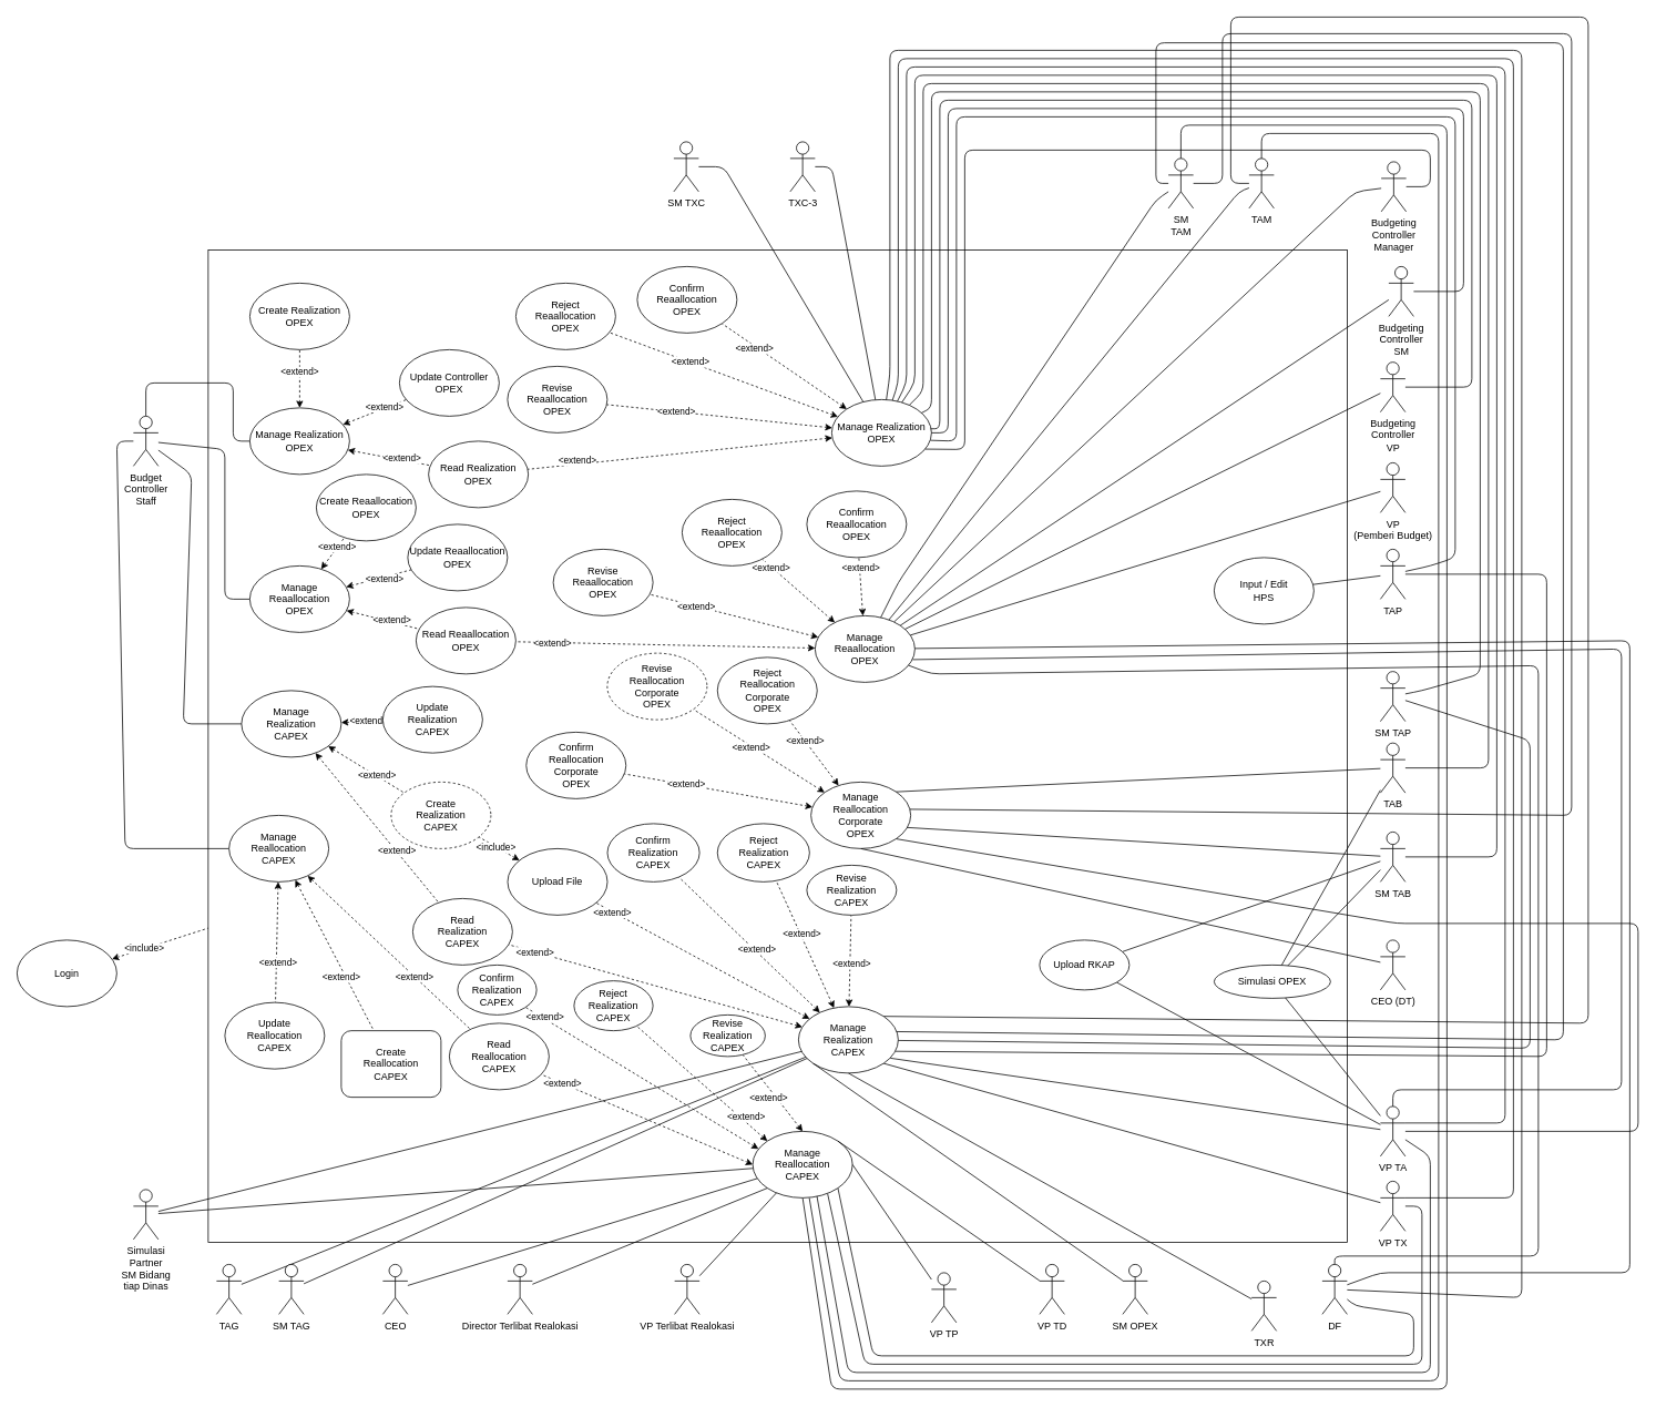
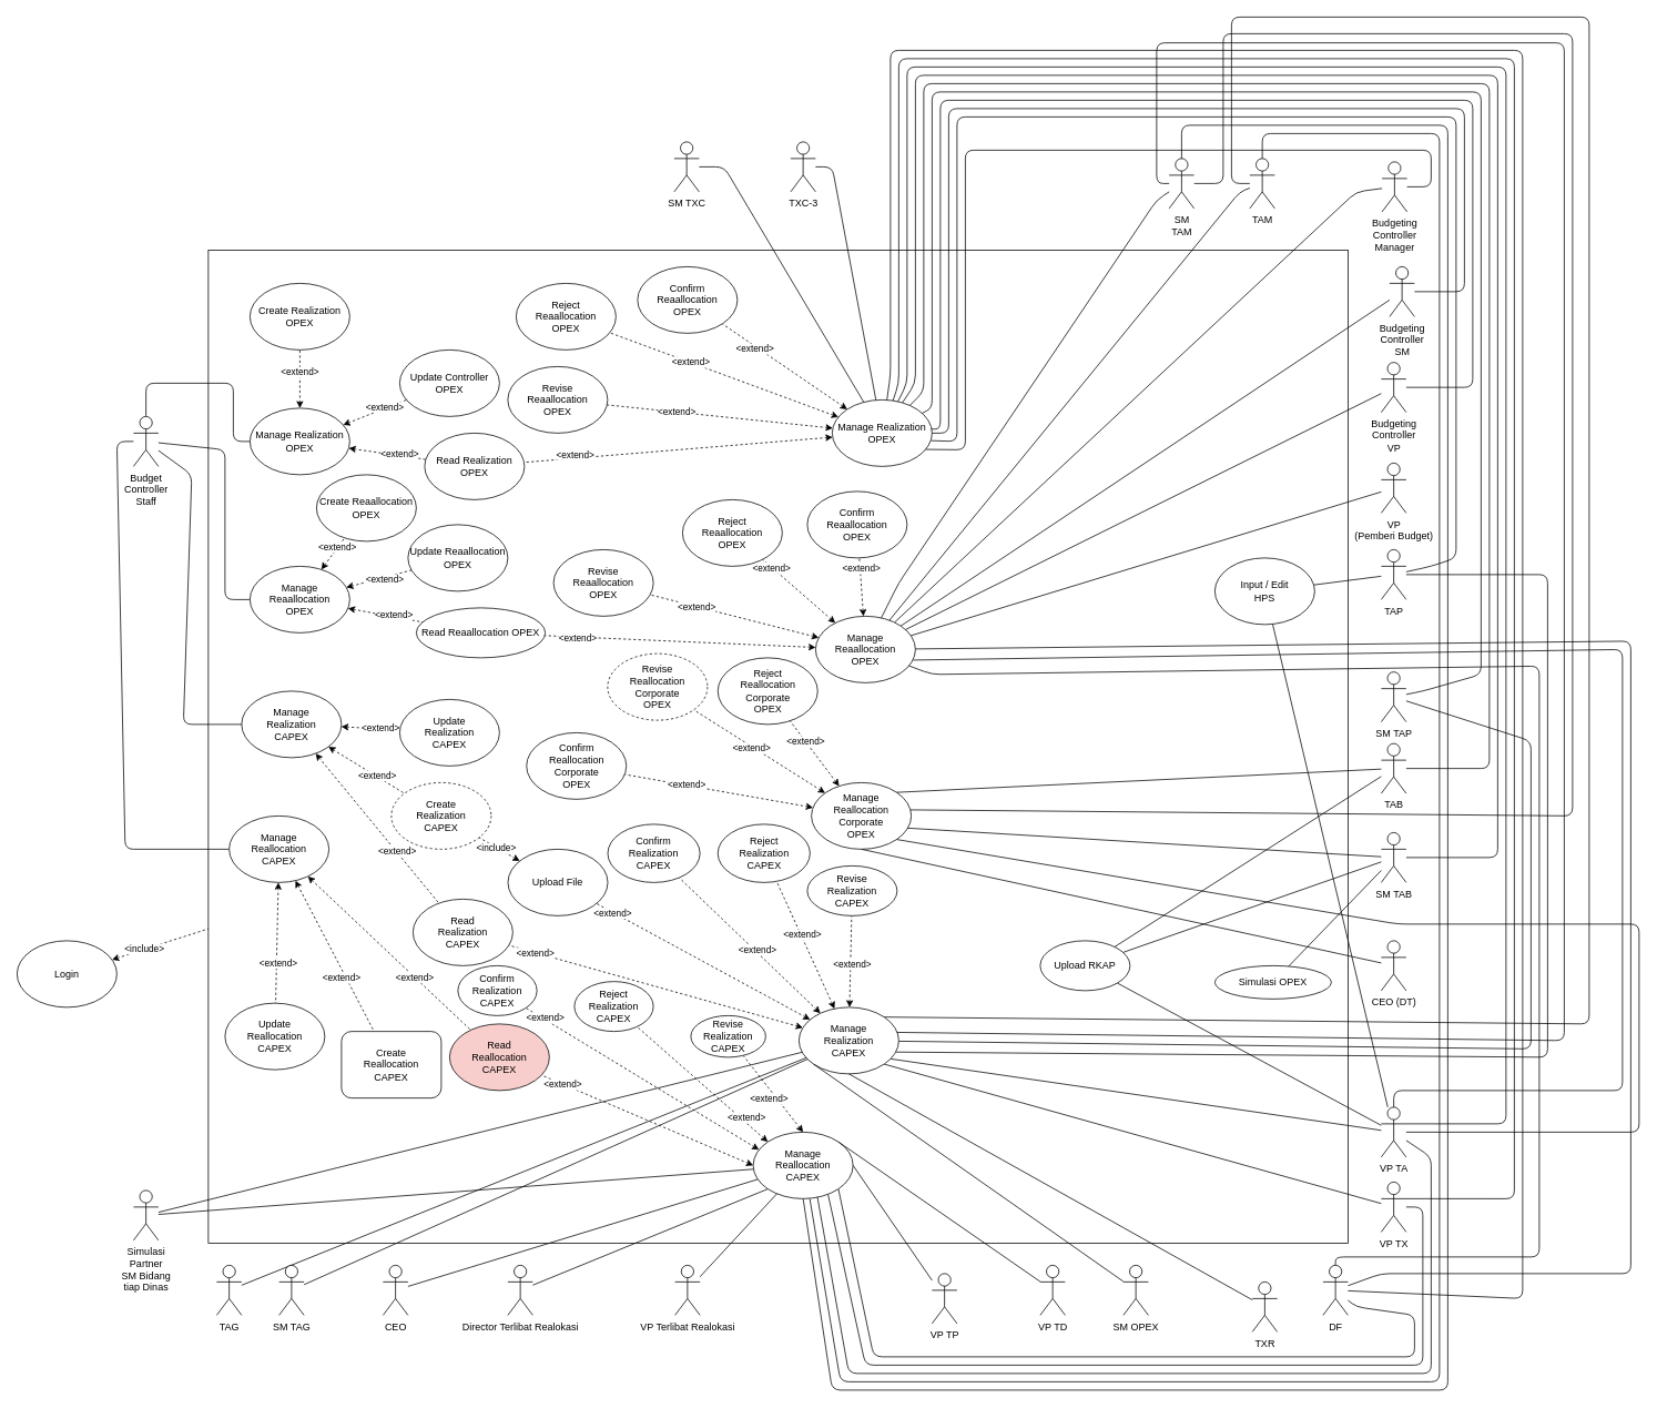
- <mxCell id="21" value="Read Realization OPEX" style="ellipse;whiteSpace=wrap;html=1;" vertex="1" parent="1"><mxGeometry x="515" y="530" width="120" height="80" as="geometry" /></mxCell>
+ <mxCell id="21" value="Read Realization OPEX" style="ellipse;whiteSpace=wrap;html=1;" vertex="1" parent="1"><mxGeometry x="510" y="520" width="120" height="80" as="geometry" /></mxCell>
- <mxCell id="24" value="Read Reaallocation OPEX" style="ellipse;whiteSpace=wrap;html=1;" vertex="1" parent="1"><mxGeometry x="500" y="730" width="120" height="80" as="geometry" /></mxCell>
+ <mxCell id="24" value="Read Reaallocation OPEX" style="ellipse;whiteSpace=wrap;html=1;" vertex="1" parent="1"><mxGeometry x="500" y="730" width="155" height="60" as="geometry" /></mxCell>
- <mxCell id="130" value="Update &lt;br&gt;Realization &lt;br&gt;CAPEX" style="ellipse;whiteSpace=wrap;html=1;" vertex="1" parent="1"><mxGeometry x="460" y="825" width="120" height="80" as="geometry" /></mxCell>
+ <mxCell id="130" value="Update &lt;br&gt;Realization &lt;br&gt;CAPEX" style="ellipse;whiteSpace=wrap;html=1;" vertex="1" parent="1"><mxGeometry x="480" y="840" width="120" height="80" as="geometry" /></mxCell>
- <mxCell id="78" style="edgeStyle=none;html=1;startArrow=none;startFill=0;endArrow=none;endFill=0;" edge="1" parent="1" source="79" target="195"><mxGeometry relative="1" as="geometry" /></mxCell>
+ <mxCell id="78" style="edgeStyle=none;html=1;startArrow=none;startFill=0;endArrow=none;endFill=0;" edge="1" parent="1" source="79" target="196"><mxGeometry relative="1" as="geometry" /></mxCell>
- <mxCell id="156" value="Read &lt;br&gt;Reallocation&lt;br&gt;CAPEX" style="ellipse;whiteSpace=wrap;html=1;" vertex="1" parent="1"><mxGeometry x="540" y="1230" width="120" height="80" as="geometry" /></mxCell>
+ <mxCell id="156" value="Read &lt;br&gt;Reallocation&lt;br&gt;CAPEX" style="ellipse;whiteSpace=wrap;html=1;fillColor=#f8cecc;" vertex="1" parent="1"><mxGeometry x="540" y="1230" width="120" height="80" as="geometry" /></mxCell>
- <mxCell id="91" style="edgeStyle=none;html=1;startArrow=none;startFill=0;endArrow=none;endFill=0;" edge="1" parent="1" source="92" target="195"><mxGeometry relative="1" as="geometry" /></mxCell>
+ <mxCell id="91" style="edgeStyle=none;html=1;startArrow=none;startFill=0;endArrow=none;endFill=0;" edge="1" parent="1" source="92" target="188"><mxGeometry relative="1" as="geometry" /></mxCell>
